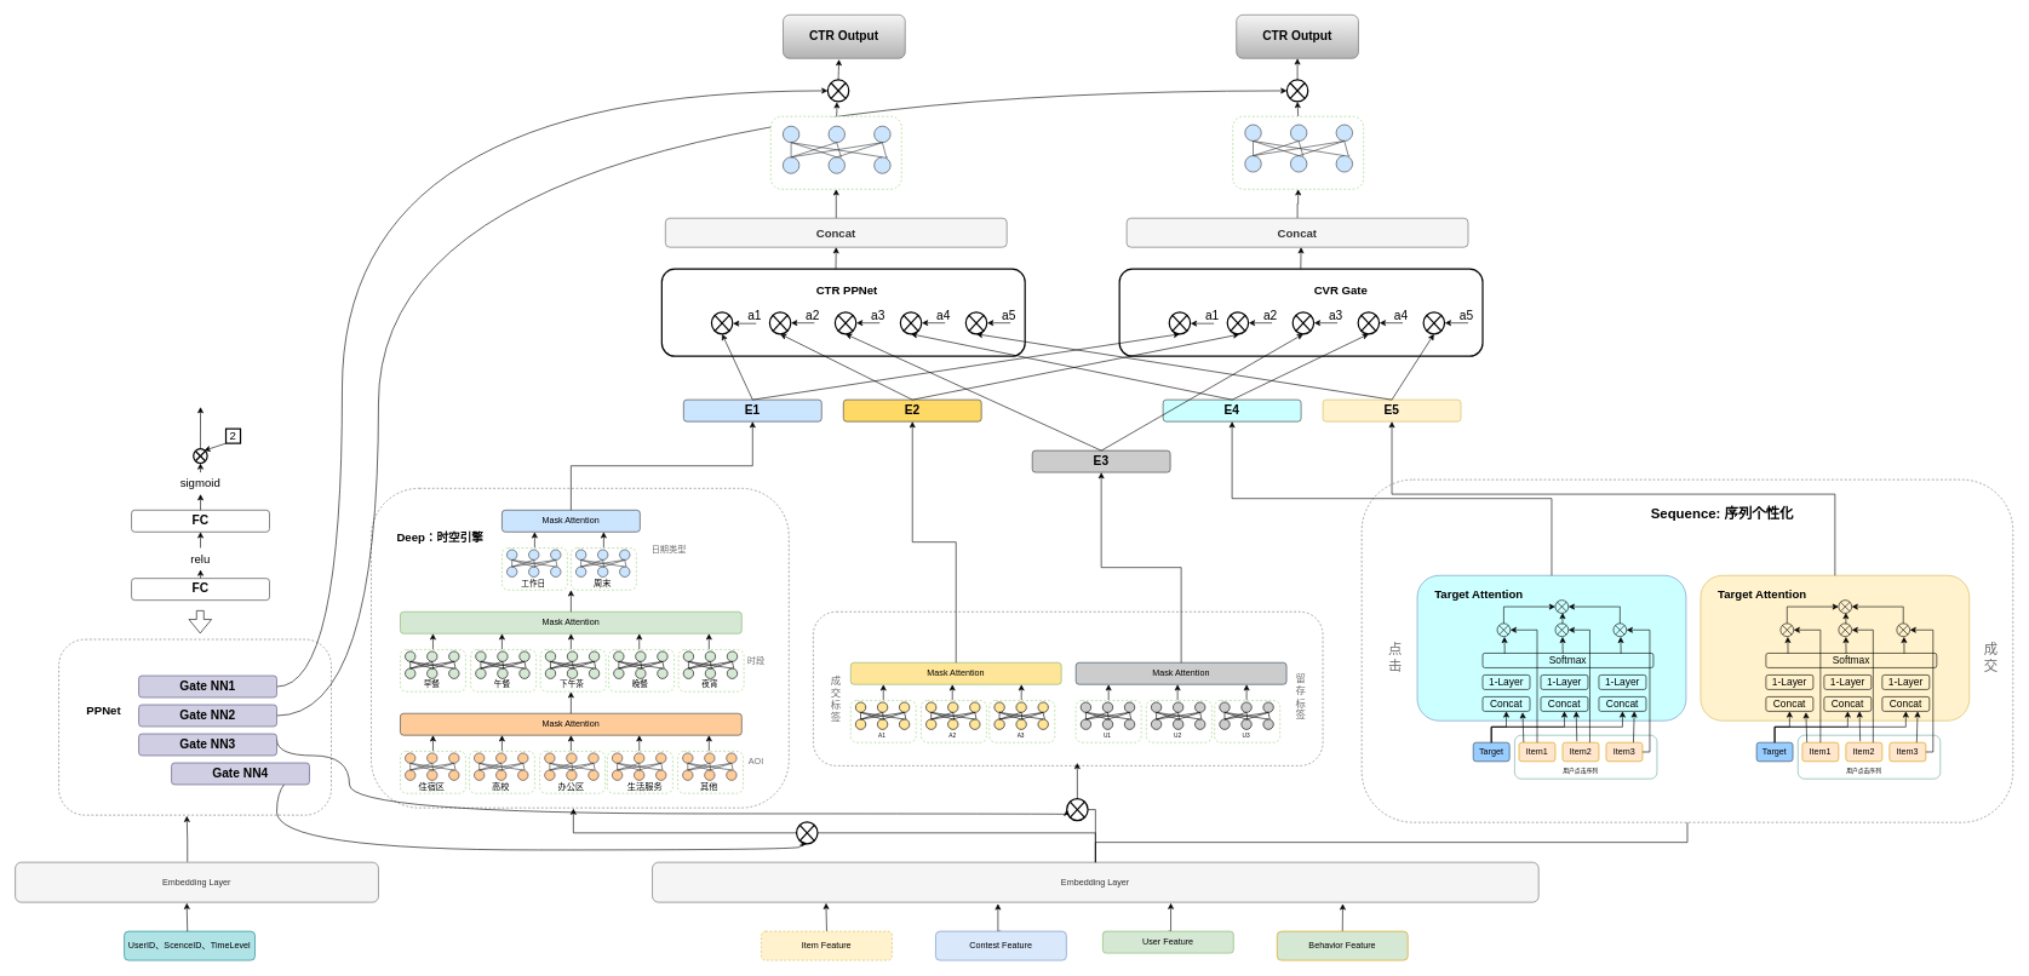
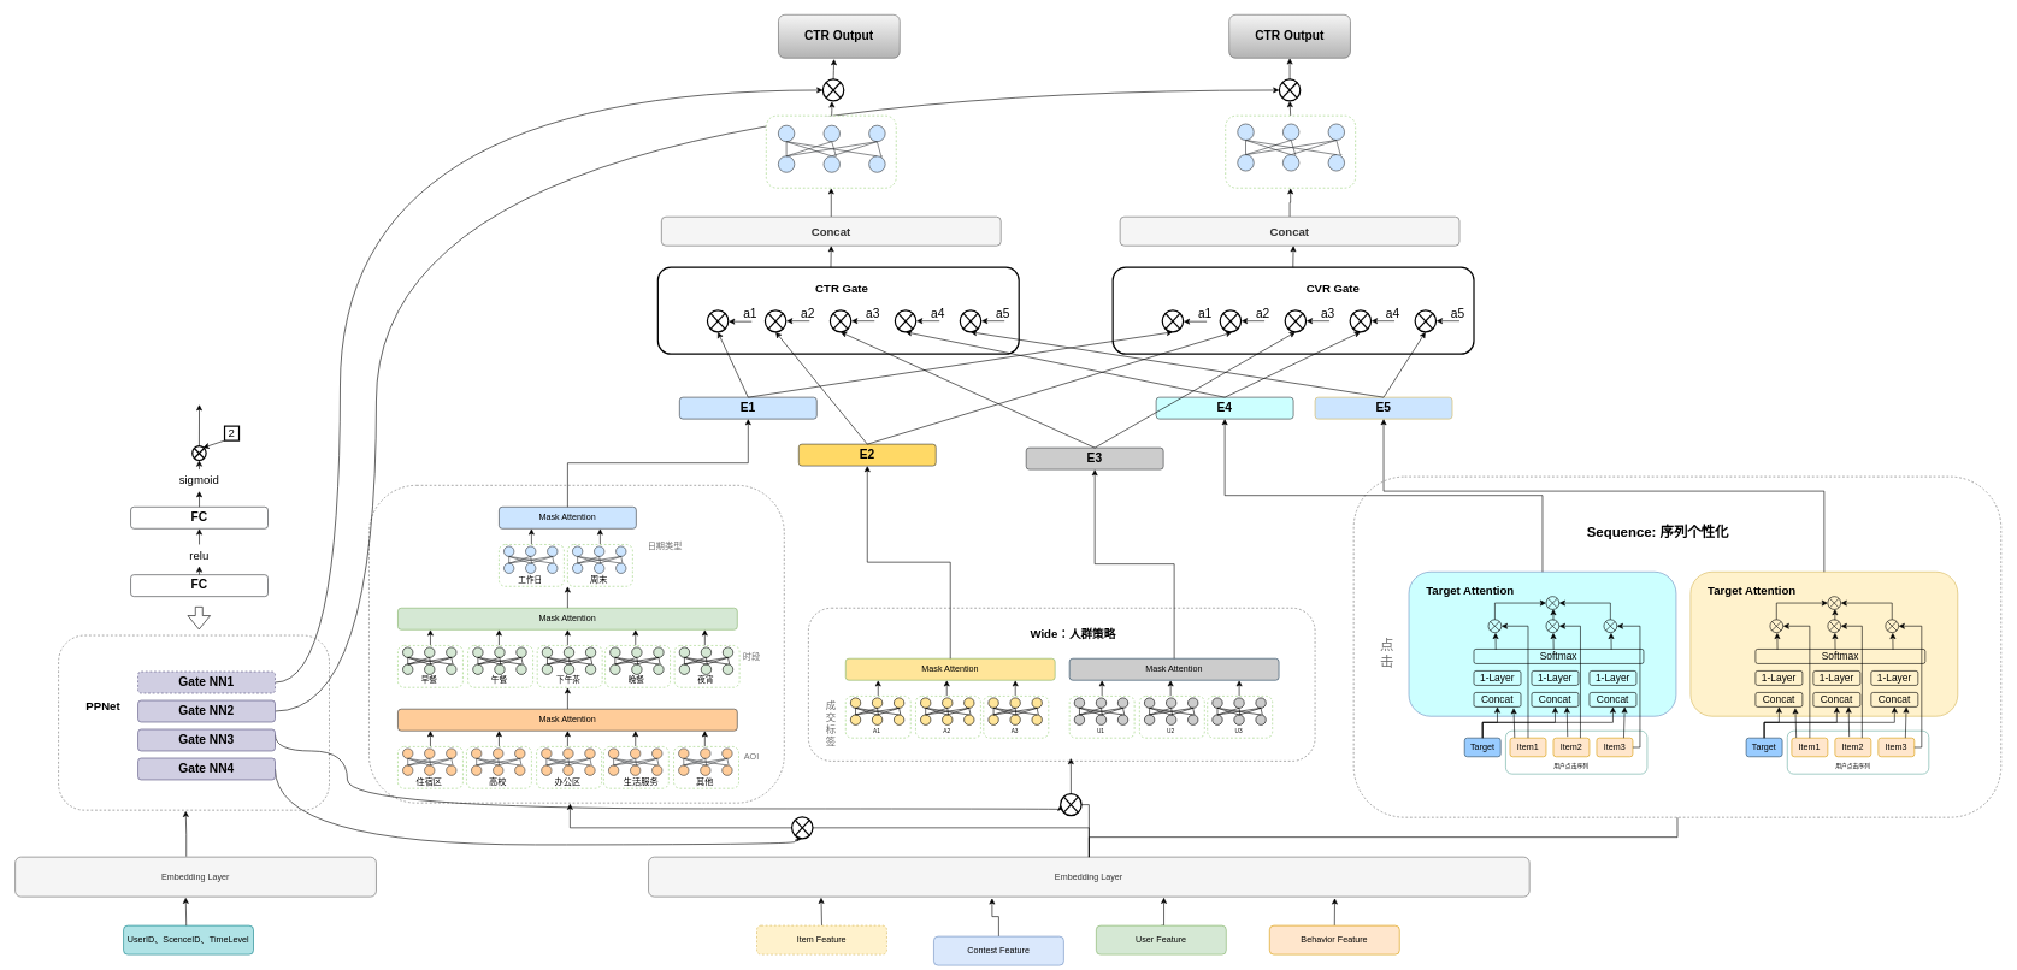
- <mxCell id="495" value="&lt;font size=&quot;1&quot; color=&quot;#000000&quot;&gt;&lt;b style=&quot;font-size: 16px;&quot;&gt;CTR PPNet&lt;/b&gt;&lt;/font&gt;" style="text;html=1;strokeColor=none;fillColor=none;align=center;verticalAlign=middle;whiteSpace=wrap;rounded=0;dashed=1;fontColor=#707070;opacity=1;" vertex="1" parent="1"><mxGeometry x="1100" y="384" width="130" height="30" as="geometry" /></mxCell>
+ <mxCell id="495" value="&lt;font size=&quot;1&quot; color=&quot;#000000&quot;&gt;&lt;b style=&quot;font-size: 16px;&quot;&gt;CTR Gate&lt;/b&gt;&lt;/font&gt;" style="text;html=1;strokeColor=none;fillColor=none;align=center;verticalAlign=middle;whiteSpace=wrap;rounded=0;dashed=1;fontColor=#707070;opacity=1;" vertex="1" parent="1"><mxGeometry x="1100" y="384" width="130" height="30" as="geometry" /></mxCell>
- <mxCell id="466" value="&lt;font style=&quot;font-size: 17px;&quot;&gt;&lt;b&gt;E2&lt;/b&gt;&lt;/font&gt;" style="rounded=1;whiteSpace=wrap;html=1;fillColor=#FFD966;strokeColor=#36393d;" vertex="1" parent="1"><mxGeometry x="1160" y="550" width="190" height="30" as="geometry" /></mxCell>
+ <mxCell id="466" value="&lt;font style=&quot;font-size: 17px;&quot;&gt;&lt;b&gt;E2&lt;/b&gt;&lt;/font&gt;" style="rounded=1;whiteSpace=wrap;html=1;fillColor=#FFD966;strokeColor=#36393d;" vertex="1" parent="1"><mxGeometry x="1105" y="615" width="190" height="30" as="geometry" /></mxCell>
- <mxCell id="469" value="&lt;font style=&quot;font-size: 17px;&quot;&gt;&lt;b&gt;E5&lt;/b&gt;&lt;/font&gt;" style="rounded=1;whiteSpace=wrap;html=1;fillColor=#fff2cc;strokeColor=#d6b656;" vertex="1" parent="1"><mxGeometry x="1820" y="550" width="190" height="30" as="geometry" /></mxCell>
+ <mxCell id="469" value="&lt;font style=&quot;font-size: 17px;&quot;&gt;&lt;b&gt;E5&lt;/b&gt;&lt;/font&gt;" style="rounded=1;whiteSpace=wrap;html=1;fillColor=#cce5ff;strokeColor=#d6b656;" vertex="1" parent="1"><mxGeometry x="1820" y="550" width="190" height="30" as="geometry" /></mxCell>
- <mxCell id="461" value="&lt;font size=&quot;1&quot; color=&quot;#000000&quot;&gt;&lt;b style=&quot;font-size: 19px;&quot;&gt;Sequence: 序列个性化&lt;/b&gt;&lt;/font&gt;" style="text;html=1;strokeColor=none;fillColor=none;align=center;verticalAlign=middle;whiteSpace=wrap;rounded=0;dashed=1;fontColor=#707070;opacity=1;" vertex="1" parent="1"><mxGeometry x="2265" y="692" width="210" height="30" as="geometry" /></mxCell>
+ <mxCell id="461" value="&lt;font size=&quot;1&quot; color=&quot;#000000&quot;&gt;&lt;b style=&quot;font-size: 19px;&quot;&gt;Sequence: 序列个性化&lt;/b&gt;&lt;/font&gt;" style="text;html=1;strokeColor=none;fillColor=none;align=center;verticalAlign=middle;whiteSpace=wrap;rounded=0;dashed=1;fontColor=#707070;opacity=1;" vertex="1" parent="1"><mxGeometry x="2190" y="722" width="210" height="30" as="geometry" /></mxCell>
- <mxCell id="38" value="&lt;font size=&quot;1&quot; color=&quot;#000000&quot;&gt;&lt;b style=&quot;font-size: 16px;&quot;&gt;Deep：时空引擎&lt;/b&gt;&lt;/font&gt;" style="text;html=1;strokeColor=none;fillColor=none;align=center;verticalAlign=middle;whiteSpace=wrap;rounded=0;dashed=1;fontColor=#707070;opacity=1;" vertex="1" parent="1"><mxGeometry x="540" y="724" width="130" height="30" as="geometry" /></mxCell>
+ <mxCell id="368" value="&lt;font size=&quot;1&quot; color=&quot;#000000&quot;&gt;&lt;b style=&quot;font-size: 16px;&quot;&gt;Wide：人群策略&lt;/b&gt;&lt;/font&gt;" style="text;html=1;strokeColor=none;fillColor=none;align=center;verticalAlign=middle;whiteSpace=wrap;rounded=0;dashed=1;fontColor=#707070;opacity=1;" vertex="1" parent="1"><mxGeometry x="1420" y="862" width="130" height="30" as="geometry" /></mxCell>
- <mxCell id="460" value="&lt;font style=&quot;font-size: 19px;&quot; color=&quot;#707070&quot;&gt;成交&lt;/font&gt;" style="text;html=1;strokeColor=none;fillColor=none;align=center;verticalAlign=middle;whiteSpace=wrap;rounded=0;dashed=1;opacity=1;" vertex="1" parent="1"><mxGeometry x="2730" y="876" width="20" height="60" as="geometry" /></mxCell>
- <mxCell id="564" value="&lt;font style=&quot;font-size: 17px;&quot;&gt;&lt;b&gt;Gate NN1&lt;/b&gt;&lt;/font&gt;" style="rounded=1;whiteSpace=wrap;html=1;fillColor=#d0cee2;strokeColor=#56517e;" vertex="1" parent="1"><mxGeometry x="190" y="930" width="190" height="30" as="geometry" /></mxCell>
+ <mxCell id="564" value="&lt;font style=&quot;font-size: 17px;&quot;&gt;&lt;b&gt;Gate NN1&lt;/b&gt;&lt;/font&gt;" style="rounded=1;whiteSpace=wrap;html=1;fillColor=#d0cee2;strokeColor=#56517e;dashed=1;" vertex="1" parent="1"><mxGeometry x="190" y="930" width="190" height="30" as="geometry" /></mxCell>
- <mxCell id="367" value="&lt;font style=&quot;font-size: 14px;&quot; color=&quot;#707070&quot;&gt;留存标签&lt;/font&gt;" style="text;html=1;strokeColor=none;fillColor=none;align=center;verticalAlign=middle;whiteSpace=wrap;rounded=0;dashed=1;opacity=1;" vertex="1" parent="1"><mxGeometry x="1780" y="929" width="20" height="60" as="geometry" /></mxCell>
- <mxCell id="366" value="&lt;font style=&quot;font-size: 14px;&quot; color=&quot;#707070&quot;&gt;成交标签&lt;/font&gt;" style="text;html=1;strokeColor=none;fillColor=none;align=center;verticalAlign=middle;whiteSpace=wrap;rounded=0;dashed=1;opacity=1;" vertex="1" parent="1"><mxGeometry x="1140" y="932" width="20" height="60" as="geometry" /></mxCell>
+ <mxCell id="366" value="&lt;font style=&quot;font-size: 14px;&quot; color=&quot;#707070&quot;&gt;成交标签&lt;/font&gt;" style="text;html=1;strokeColor=none;fillColor=none;align=center;verticalAlign=middle;whiteSpace=wrap;rounded=0;dashed=1;opacity=1;" vertex="1" parent="1"><mxGeometry x="1140" y="972" width="20" height="60" as="geometry" /></mxCell>
- <mxCell id="558" value="&lt;font style=&quot;font-size: 17px;&quot;&gt;&lt;b&gt;Gate NN4&lt;/b&gt;&lt;/font&gt;" style="rounded=1;whiteSpace=wrap;html=1;fillColor=#d0cee2;strokeColor=#56517e;" vertex="1" parent="1"><mxGeometry x="235" y="1050" width="190" height="30" as="geometry" /></mxCell>
+ <mxCell id="558" value="&lt;font style=&quot;font-size: 17px;&quot;&gt;&lt;b&gt;Gate NN4&lt;/b&gt;&lt;/font&gt;" style="rounded=1;whiteSpace=wrap;html=1;fillColor=#d0cee2;strokeColor=#56517e;" vertex="1" parent="1"><mxGeometry x="190" y="1050" width="190" height="30" as="geometry" /></mxCell>
- <mxCell id="14" value="User Feature" style="rounded=1;whiteSpace=wrap;html=1;fillColor=#d5e8d4;strokeColor=#82b366;" vertex="1" parent="1"><mxGeometry x="1517" y="1282" width="180" height="30" as="geometry" /></mxCell>
+ <mxCell id="14" value="User Feature" style="rounded=1;whiteSpace=wrap;html=1;fillColor=#d5e8d4;strokeColor=#82b366;" vertex="1" parent="1"><mxGeometry x="1517" y="1282" width="180" height="40" as="geometry" /></mxCell>
- <mxCell id="12" value="Contest Feature" style="rounded=1;whiteSpace=wrap;html=1;fillColor=#dae8fc;strokeColor=#6c8ebf;" vertex="1" parent="1"><mxGeometry x="1287" y="1282" width="180" height="40" as="geometry" /></mxCell>
+ <mxCell id="12" value="Contest Feature" style="rounded=1;whiteSpace=wrap;html=1;fillColor=#dae8fc;strokeColor=#6c8ebf;" vertex="1" parent="1"><mxGeometry x="1292" y="1297" width="180" height="40" as="geometry" /></mxCell>
- <mxCell id="16" value="Behavior Feature" style="rounded=1;whiteSpace=wrap;html=1;fillColor=#d5e8d4;strokeColor=#d79b00;" vertex="1" parent="1"><mxGeometry x="1757" y="1282" width="180" height="40" as="geometry" /></mxCell>
+ <mxCell id="16" value="Behavior Feature" style="rounded=1;whiteSpace=wrap;html=1;fillColor=#ffe6cc;strokeColor=#d79b00;" vertex="1" parent="1"><mxGeometry x="1757" y="1282" width="180" height="40" as="geometry" /></mxCell>
